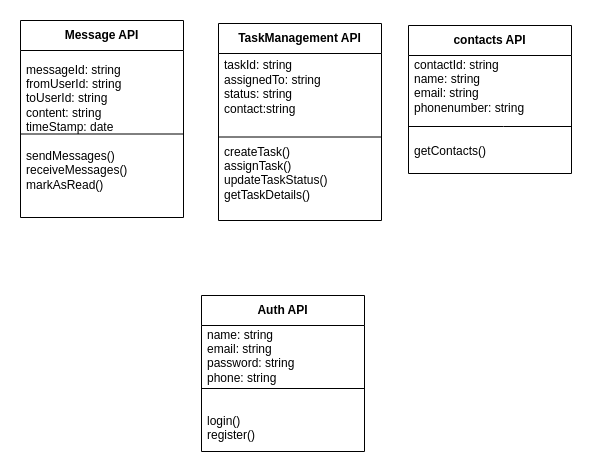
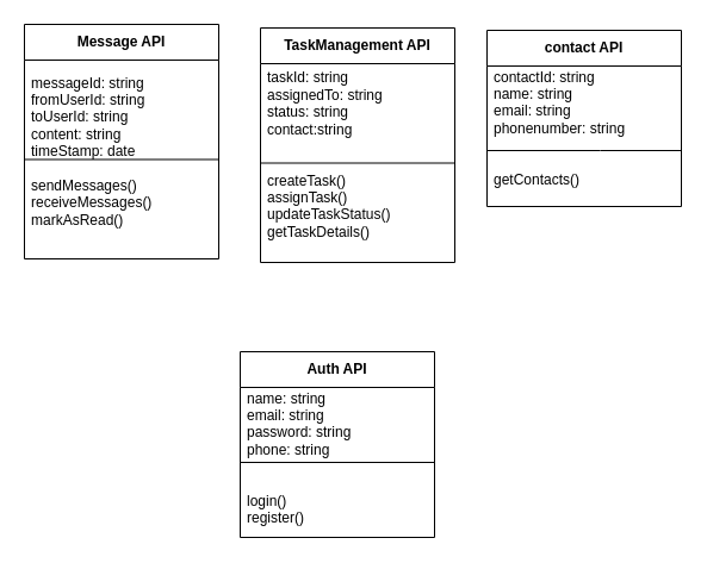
- <mxCell id="8" value="&lt;b&gt;contacts API&lt;/b&gt;" style="swimlane;fontStyle=0;childLayout=stackLayout;horizontal=1;startSize=30;horizontalStack=0;resizeParent=1;resizeParentMax=0;resizeLast=0;collapsible=1;marginBottom=0;whiteSpace=wrap;html=1;" vertex="1" parent="1"><mxGeometry x="408" y="25" width="163" height="148" as="geometry" /></mxCell>
+ <mxCell id="8" value="&lt;b&gt;contact API&lt;/b&gt;" style="swimlane;fontStyle=0;childLayout=stackLayout;horizontal=1;startSize=30;horizontalStack=0;resizeParent=1;resizeParentMax=0;resizeLast=0;collapsible=1;marginBottom=0;whiteSpace=wrap;html=1;" vertex="1" parent="1"><mxGeometry x="408" y="25" width="163" height="148" as="geometry" /></mxCell>
